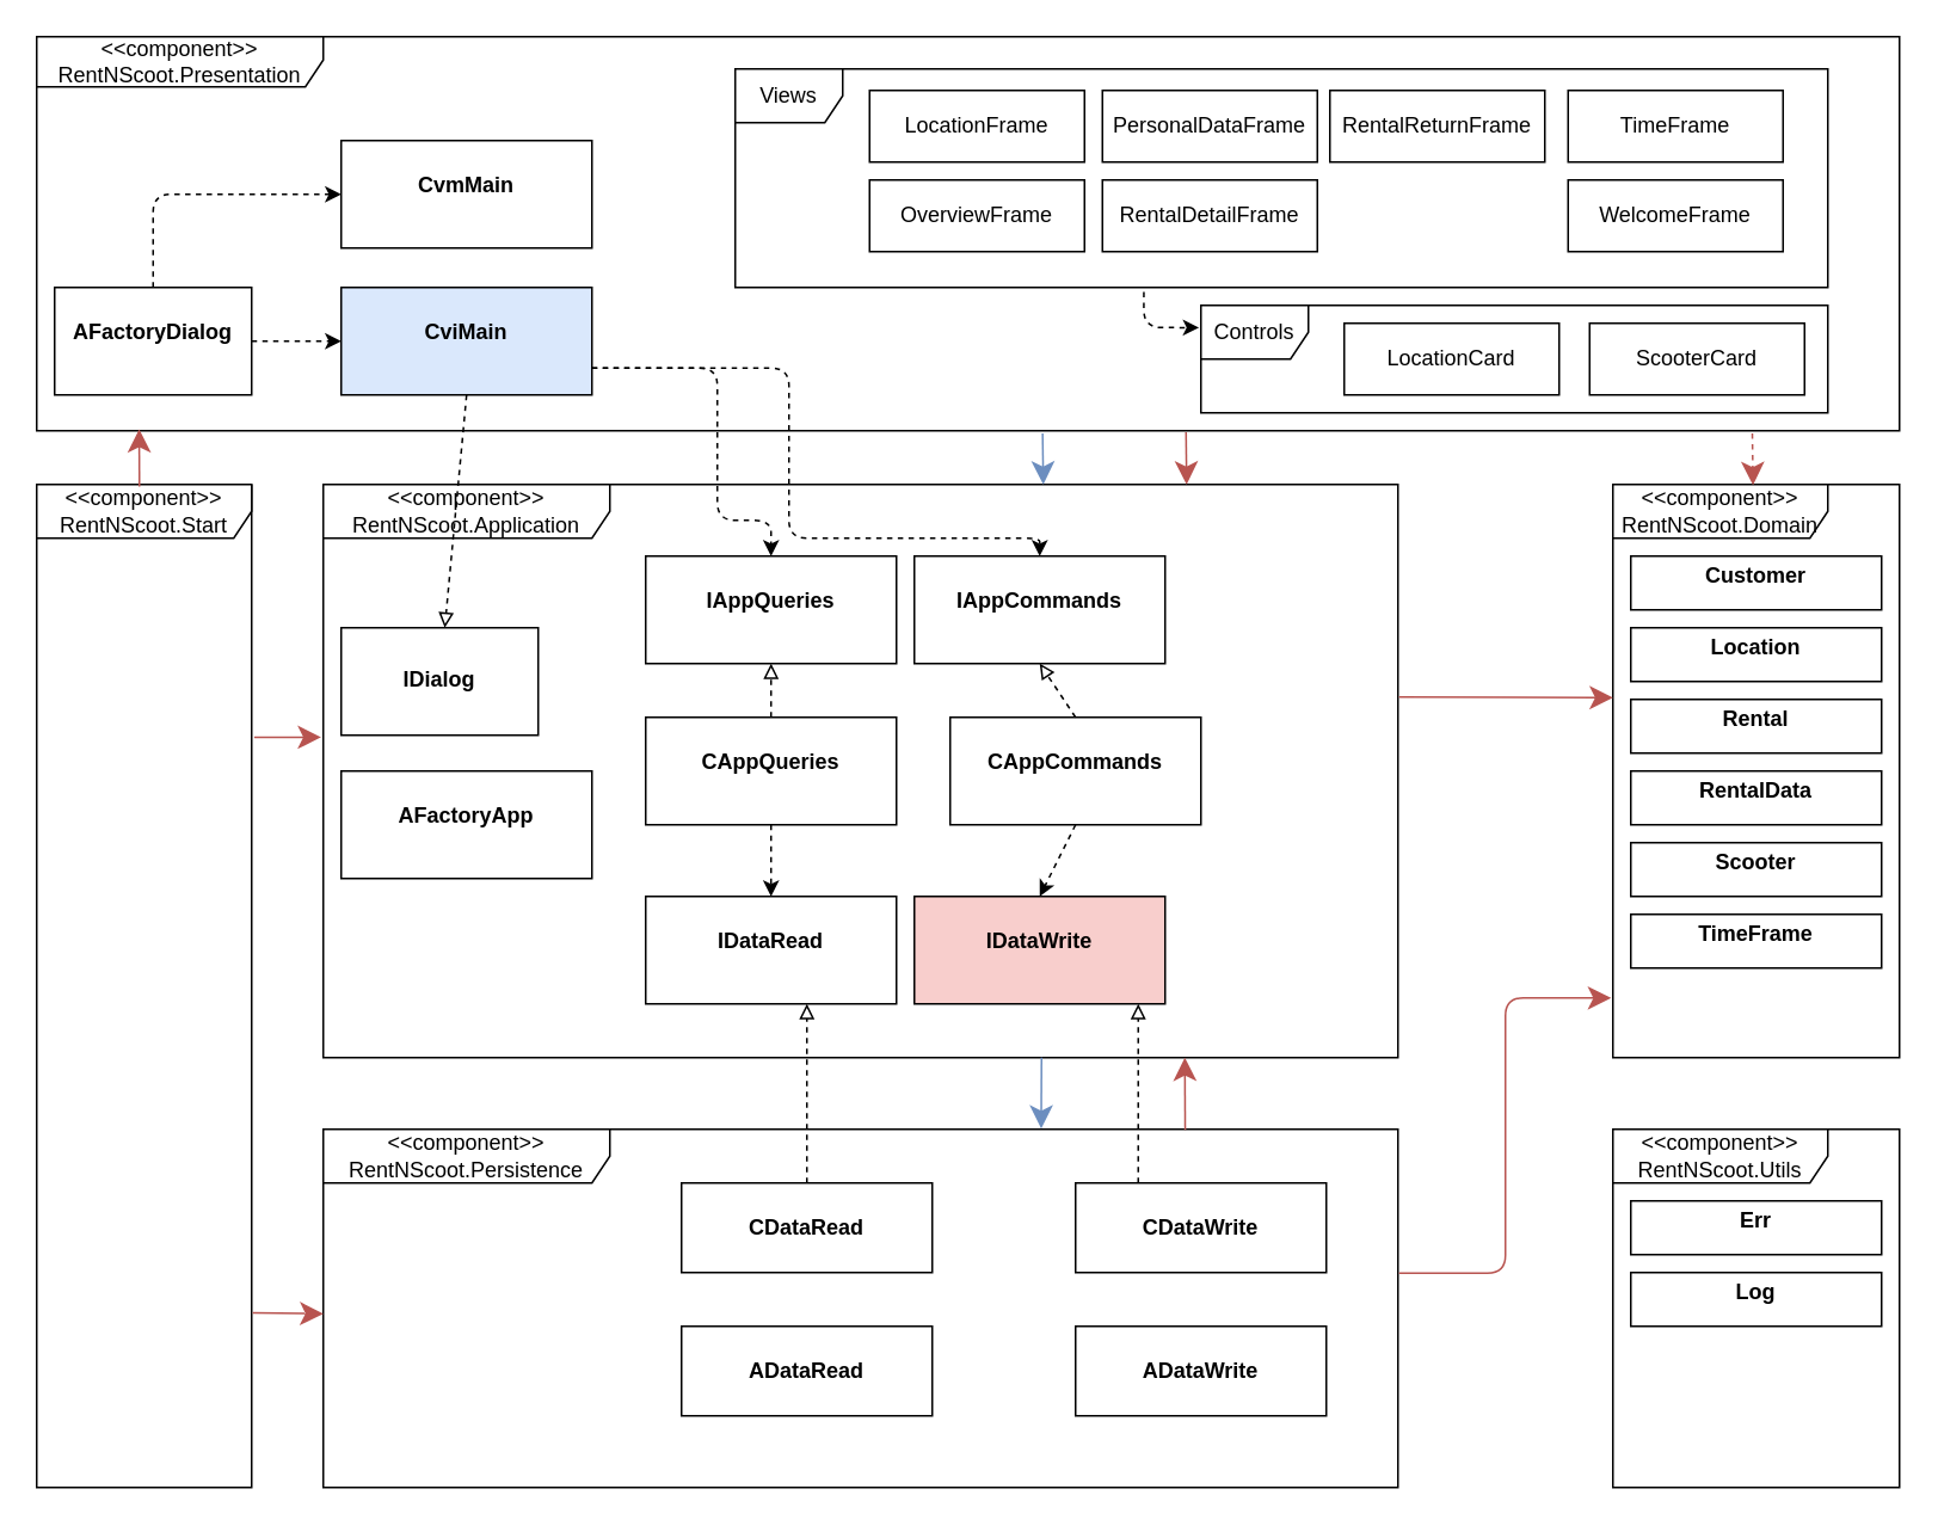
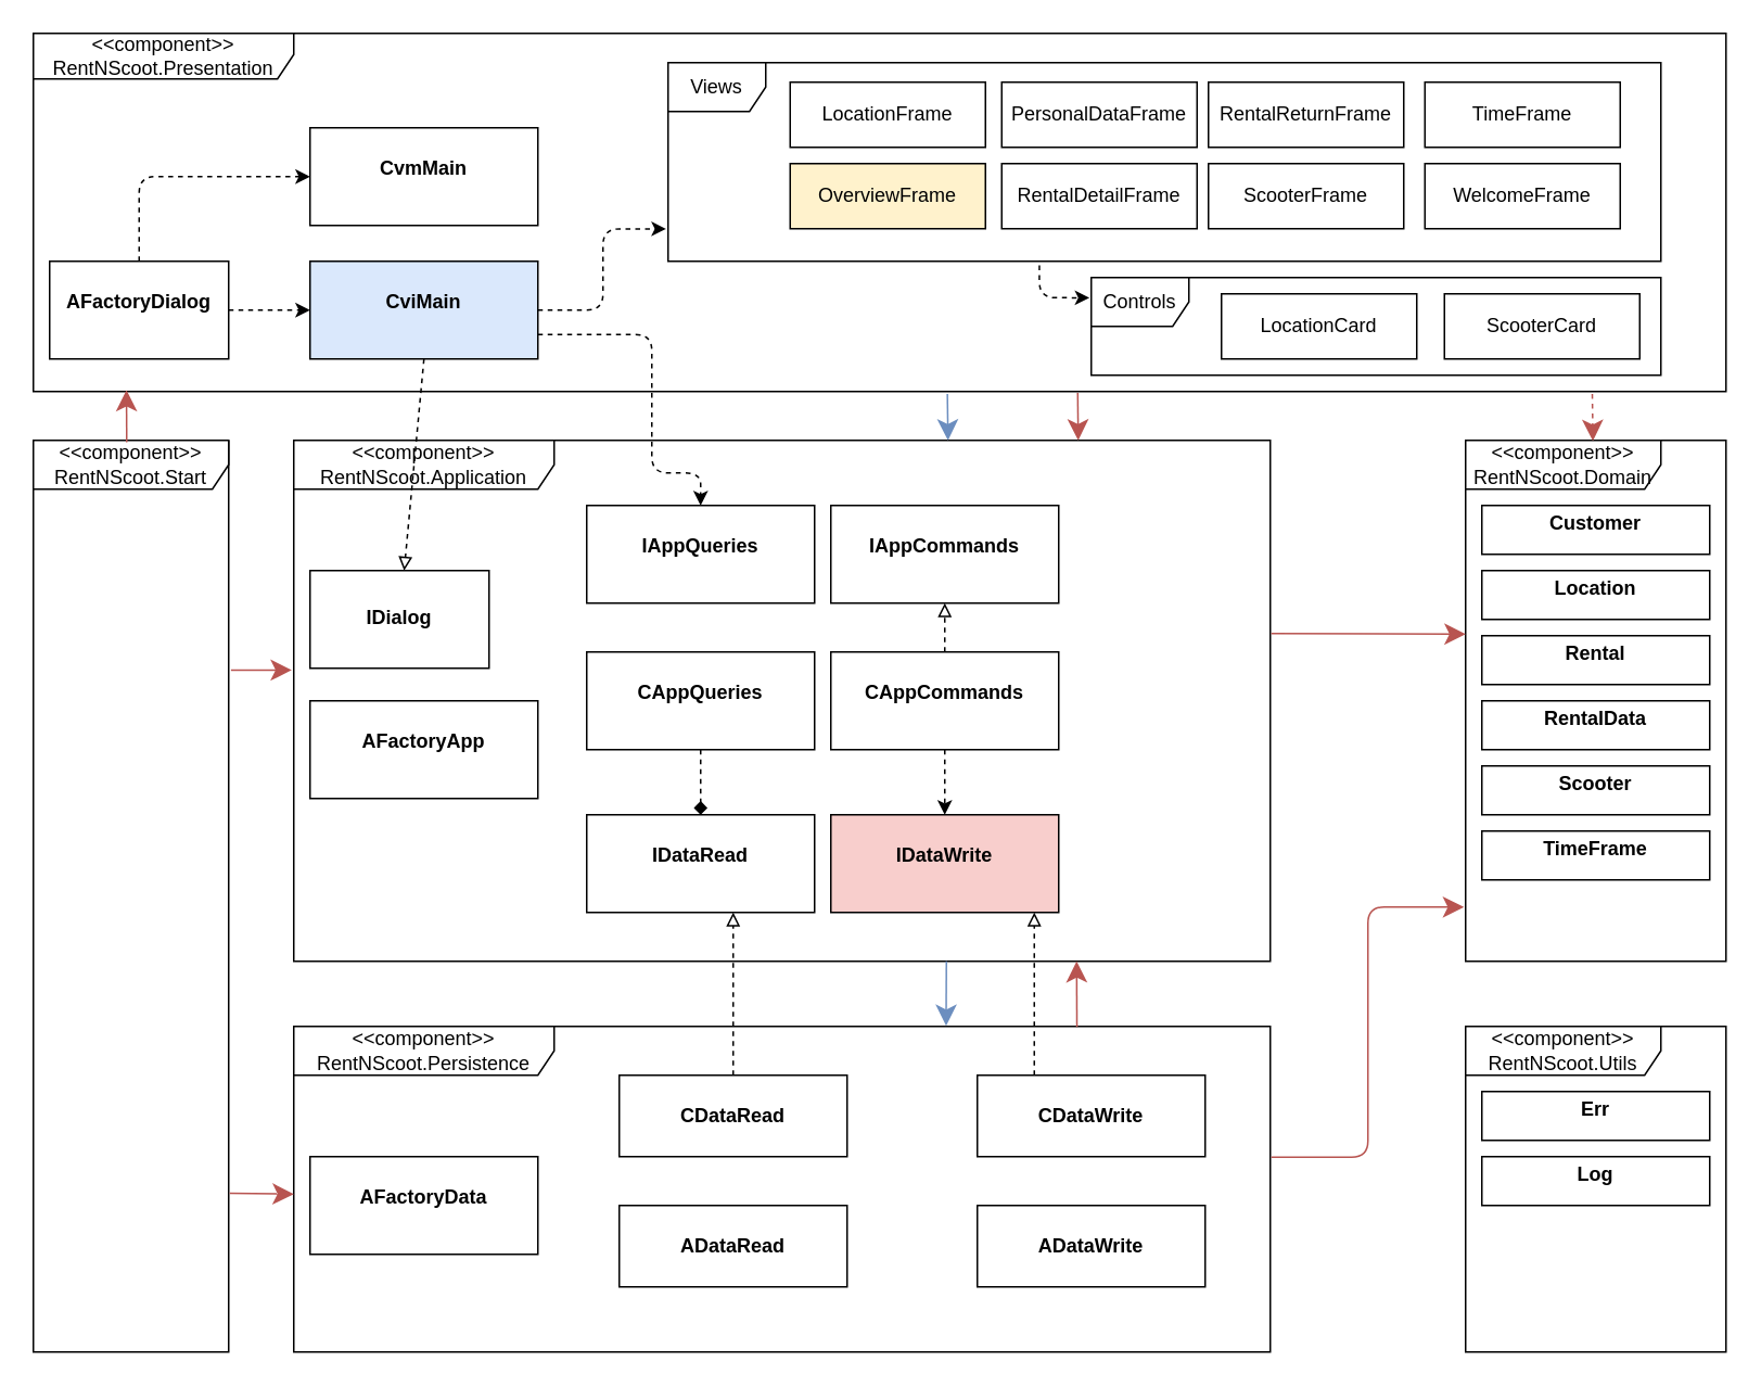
- <mxCell id="33" value="OverviewFrame" style="rounded=0;whiteSpace=wrap;html=1;" vertex="1" parent="1"><mxGeometry x="485" y="100" width="120" height="40" as="geometry" /></mxCell>
+ <mxCell id="33" value="OverviewFrame" style="rounded=0;whiteSpace=wrap;html=1;fillColor=#fff2cc;" vertex="1" parent="1"><mxGeometry x="485" y="100" width="120" height="40" as="geometry" /></mxCell>
+ <mxCell id="36" value="ScooterFrame" style="rounded=0;whiteSpace=wrap;html=1;" vertex="1" parent="1"><mxGeometry x="742" y="100" width="120" height="40" as="geometry" /></mxCell>
+ <mxCell id="45" value="" style="endArrow=classic;html=1;dashed=1;exitX=1;exitY=0.5;exitDx=0;exitDy=0;entryX=-0.002;entryY=0.837;entryDx=0;entryDy=0;entryPerimeter=0;edgeStyle=orthogonalEdgeStyle;" edge="1" parent="1" source="8" target="30"><mxGeometry width="50" height="50" relative="1" as="geometry"><mxPoint x="190" y="108" as="sourcePoint" /><mxPoint x="260" y="200" as="targetPoint" /></mxGeometry></mxCell>
- <mxCell id="55" value="" style="endArrow=classic;html=1;dashed=1;exitX=1;exitY=0.75;exitDx=0;exitDy=0;entryX=0.5;entryY=0;entryDx=0;entryDy=0;edgeStyle=orthogonalEdgeStyle;" edge="1" parent="1" source="8" target="15"><mxGeometry width="50" height="50" relative="1" as="geometry"><mxPoint x="360" y="220" as="sourcePoint" /><mxPoint x="488.88" y="220.334" as="targetPoint" /><Array as="points"><mxPoint x="440" y="205" /><mxPoint x="440" y="300" /><mxPoint x="580" y="300" /></Array></mxGeometry></mxCell>
- <mxCell id="59" value="" style="endArrow=block;html=1;dashed=1;exitX=0.5;exitY=0;exitDx=0;exitDy=0;endFill=0;entryX=0.5;entryY=1;entryDx=0;entryDy=0;" edge="1" parent="1" source="13" target="12"><mxGeometry width="50" height="50" relative="1" as="geometry"><mxPoint x="270" y="230" as="sourcePoint" /><mxPoint x="270" y="360" as="targetPoint" /></mxGeometry></mxCell>
- <mxCell id="16" value="&lt;p style=&quot;margin: 0px ; margin-top: 4px ; text-align: center&quot;&gt;&lt;br&gt;&lt;b&gt;CAppCommands&lt;/b&gt;&lt;/p&gt;" style="verticalAlign=top;align=left;overflow=fill;fontSize=12;fontFamily=Helvetica;html=1;" parent="1" vertex="1"><mxGeometry x="530" y="400" width="140" height="60" as="geometry" /></mxCell>
+ <mxCell id="16" value="&lt;p style=&quot;margin: 0px ; margin-top: 4px ; text-align: center&quot;&gt;&lt;br&gt;&lt;b&gt;CAppCommands&lt;/b&gt;&lt;/p&gt;" style="verticalAlign=top;align=left;overflow=fill;fontSize=12;fontFamily=Helvetica;html=1;" parent="1" vertex="1"><mxGeometry x="510" y="400" width="140" height="60" as="geometry" /></mxCell>
- <mxCell id="57" value="" style="endArrow=classic;html=1;dashed=1;exitX=0.5;exitY=1;exitDx=0;exitDy=0;entryX=0.5;entryY=0;entryDx=0;entryDy=0;" edge="1" parent="1" source="13" target="14"><mxGeometry width="50" height="50" relative="1" as="geometry"><mxPoint x="340" y="200" as="sourcePoint" /><mxPoint x="468.88" y="200.334" as="targetPoint" /></mxGeometry></mxCell>
+ <mxCell id="57" value="" style="endArrow=diamond;html=1;dashed=1;exitX=0.5;exitY=1;exitDx=0;exitDy=0;entryX=0.5;entryY=0;entryDx=0;entryDy=0;" edge="1" parent="1" source="13" target="14"><mxGeometry width="50" height="50" relative="1" as="geometry"><mxPoint x="340" y="200" as="sourcePoint" /><mxPoint x="468.88" y="200.334" as="targetPoint" /></mxGeometry></mxCell>
+ <mxCell id="18" value="&lt;p style=&quot;margin: 0px ; margin-top: 4px ; text-align: center&quot;&gt;&lt;br&gt;&lt;b&gt;AFactoryData&lt;/b&gt;&lt;/p&gt;" style="verticalAlign=top;align=left;overflow=fill;fontSize=12;fontFamily=Helvetica;html=1;" parent="1" vertex="1"><mxGeometry x="190" y="710" width="140" height="60" as="geometry" /></mxCell>
